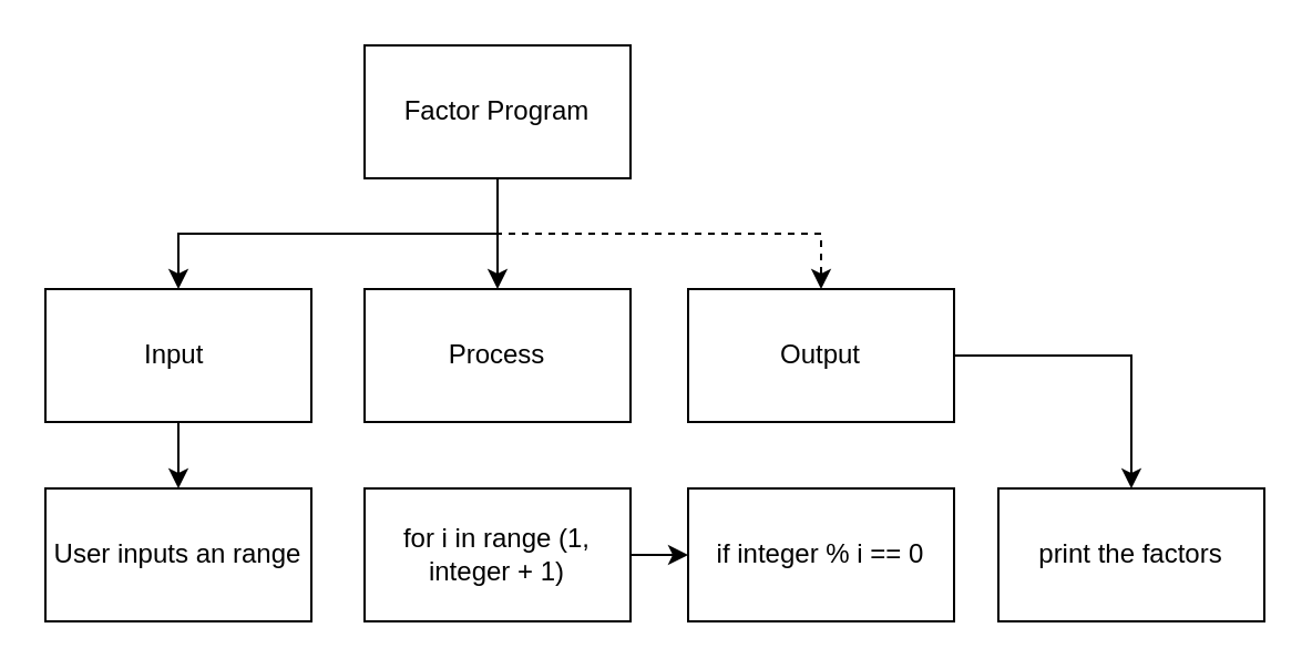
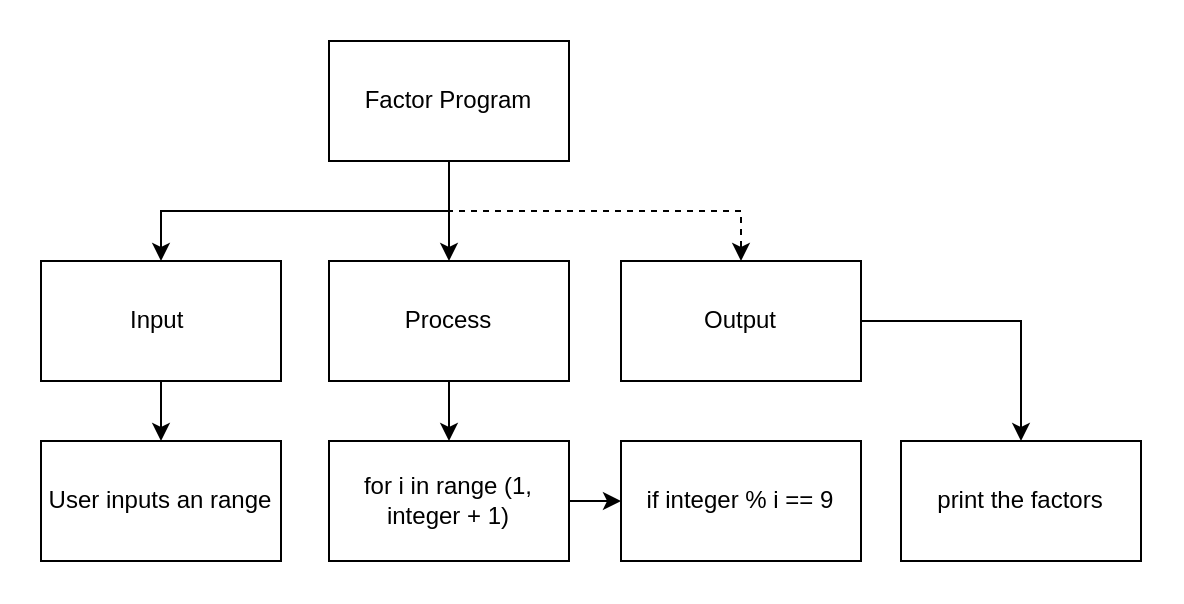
+ <mxCell id="8" style="edgeStyle=orthogonalEdgeStyle;rounded=0;html=1;exitX=0.5;exitY=1;exitDx=0;exitDy=0;entryX=0.5;entryY=0;entryDx=0;entryDy=0;" edge="1" parent="1" source="9" target="14"><mxGeometry relative="1" as="geometry" /></mxCell>
- <mxCell id="15" value="if integer % i == 0" style="rounded=0;whiteSpace=wrap;html=1;" vertex="1" parent="1"><mxGeometry x="310" y="220" width="120" height="60" as="geometry" /></mxCell>
+ <mxCell id="15" value="if integer % i == 9" style="rounded=0;whiteSpace=wrap;html=1;" vertex="1" parent="1"><mxGeometry x="310" y="220" width="120" height="60" as="geometry" /></mxCell>
